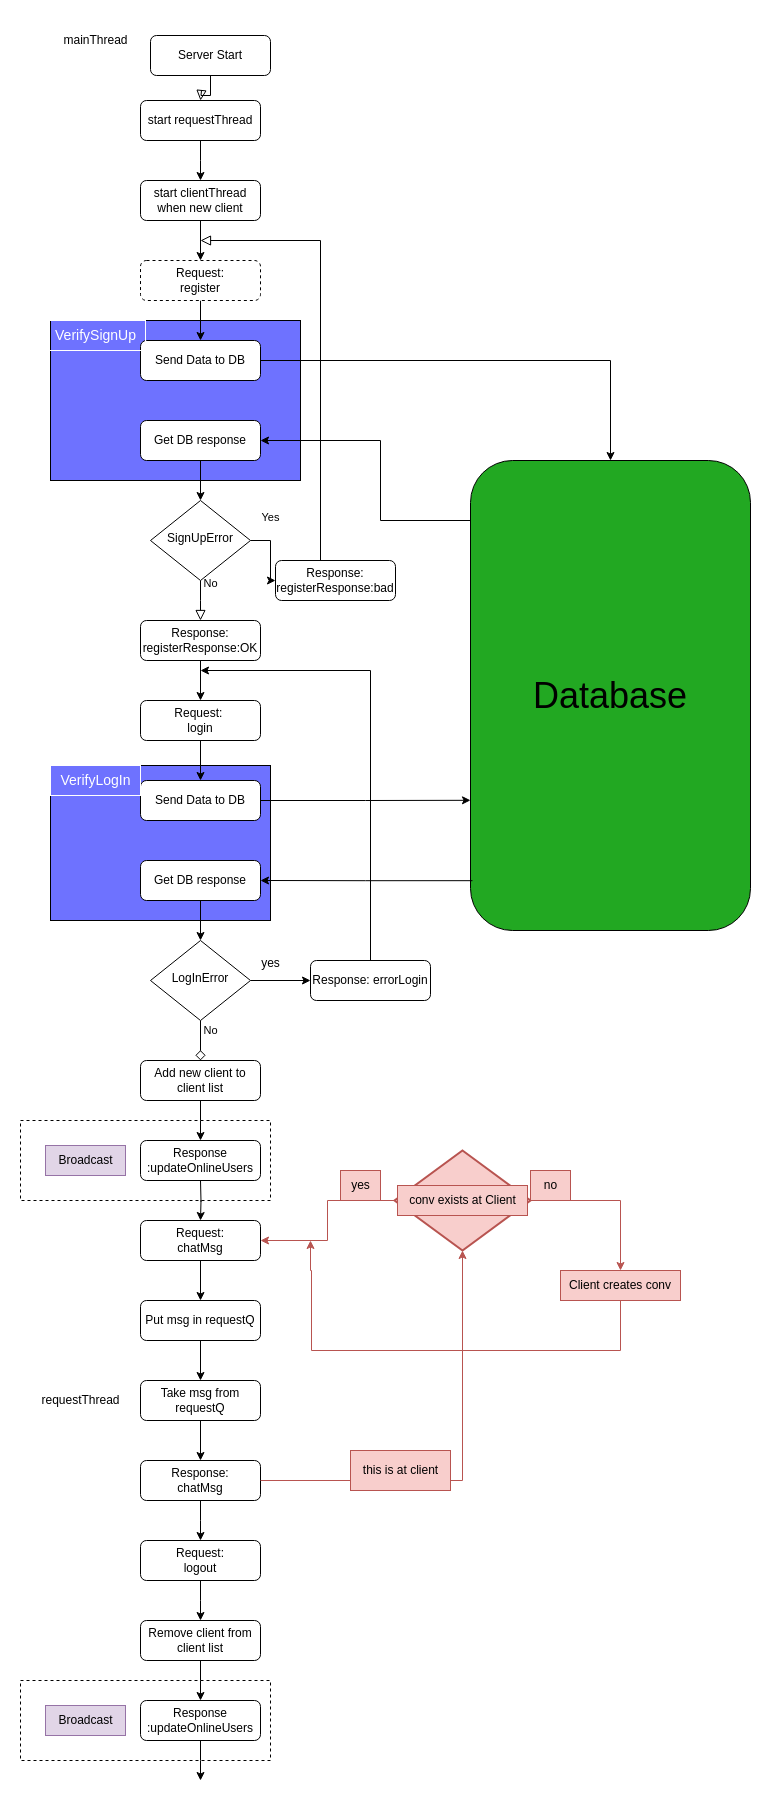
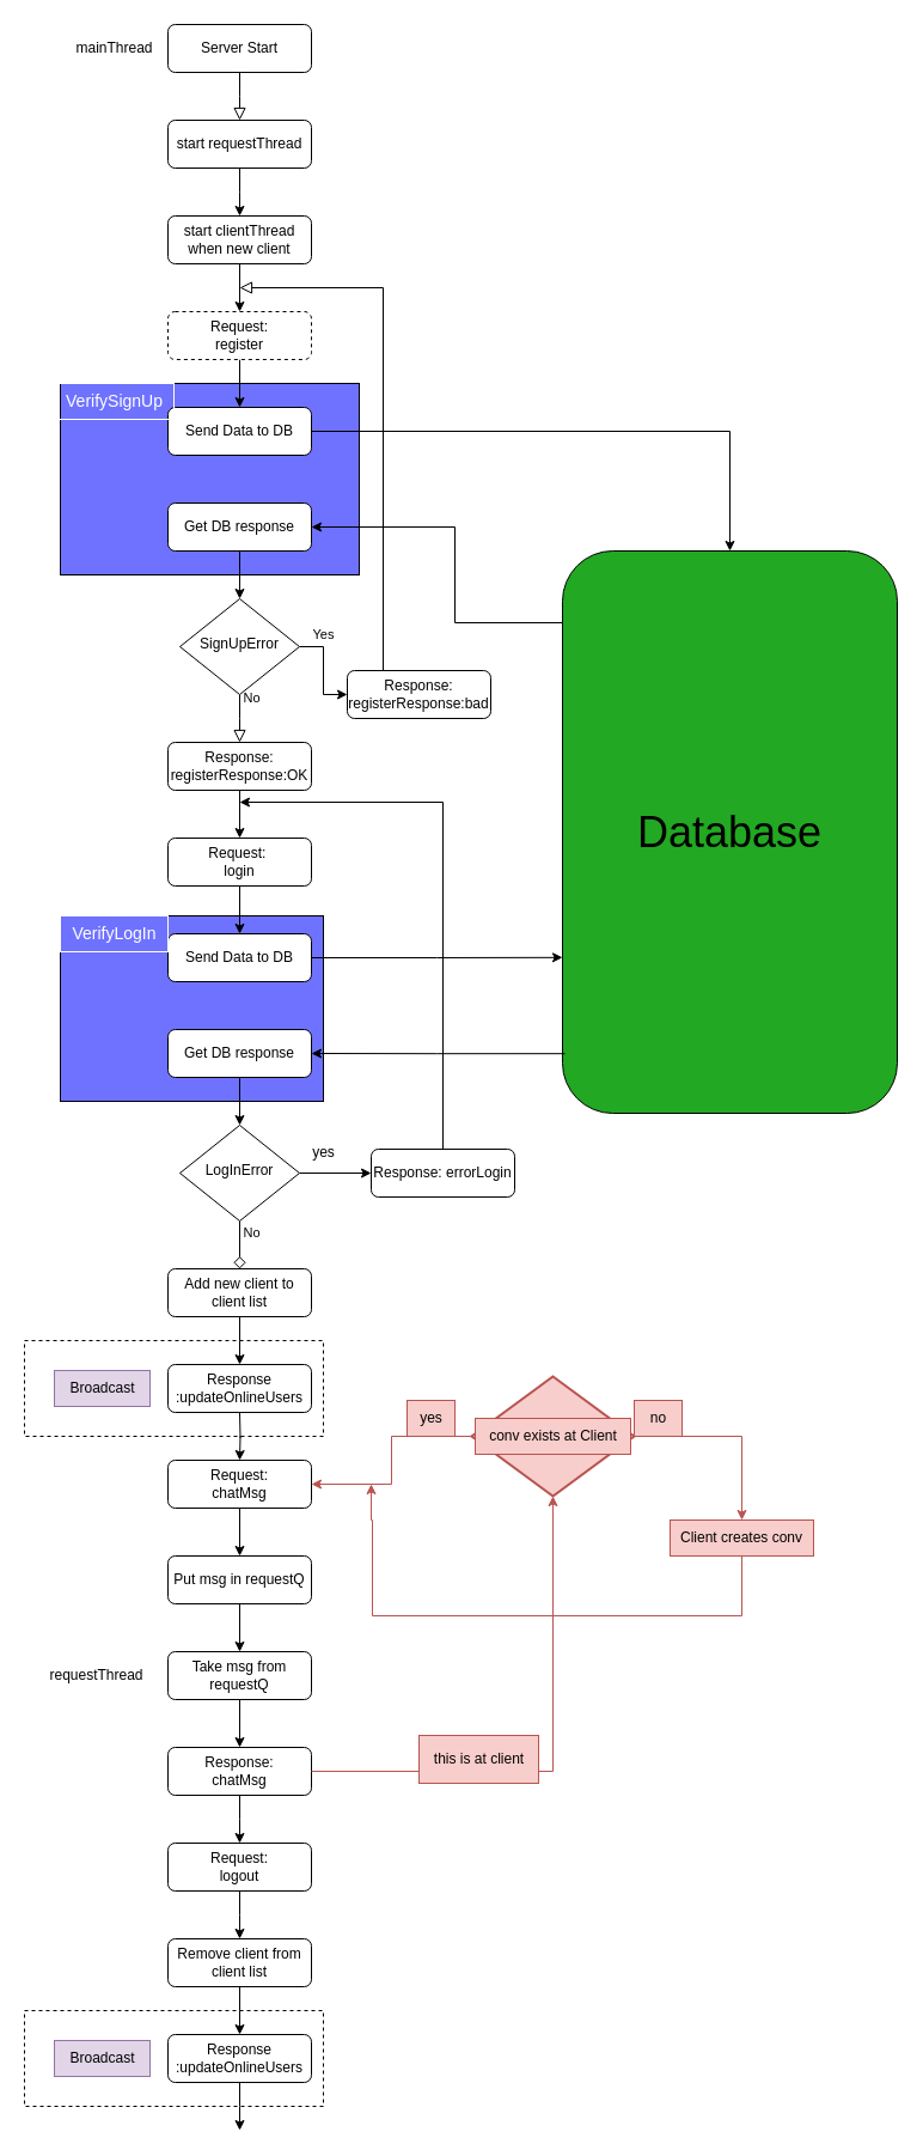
- <mxCell id="10" value="Server Start" style="rounded=1;whiteSpace=wrap;html=1;fontSize=12;glass=0;strokeWidth=1;shadow=0;" parent="1" vertex="1"><mxGeometry x="150" y="35" width="120" height="40" as="geometry" /></mxCell>
+ <mxCell id="10" value="Server Start" style="rounded=1;whiteSpace=wrap;html=1;fontSize=12;glass=0;strokeWidth=1;shadow=0;" parent="1" vertex="1"><mxGeometry x="140" y="20" width="120" height="40" as="geometry" /></mxCell>
- <mxCell id="59" value="&lt;div&gt;Response:&lt;/div&gt;&lt;div&gt;registerResponse:bad&lt;/div&gt;" style="rounded=1;whiteSpace=wrap;html=1;fontSize=12;glass=0;strokeWidth=1;shadow=0;" vertex="1" parent="1"><mxGeometry x="275" y="560" width="120" height="40" as="geometry" /></mxCell>
+ <mxCell id="59" value="&lt;div&gt;Response:&lt;/div&gt;&lt;div&gt;registerResponse:bad&lt;/div&gt;" style="rounded=1;whiteSpace=wrap;html=1;fontSize=12;glass=0;strokeWidth=1;shadow=0;" vertex="1" parent="1"><mxGeometry x="290" y="560" width="120" height="40" as="geometry" /></mxCell>
